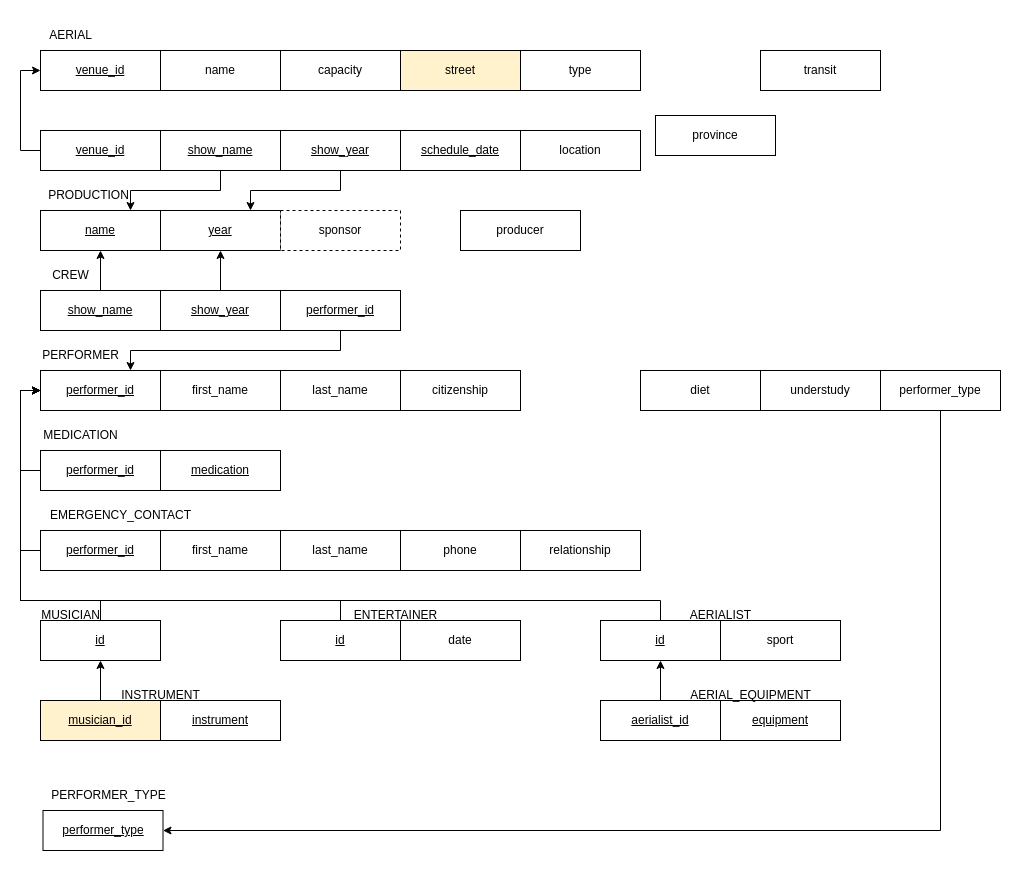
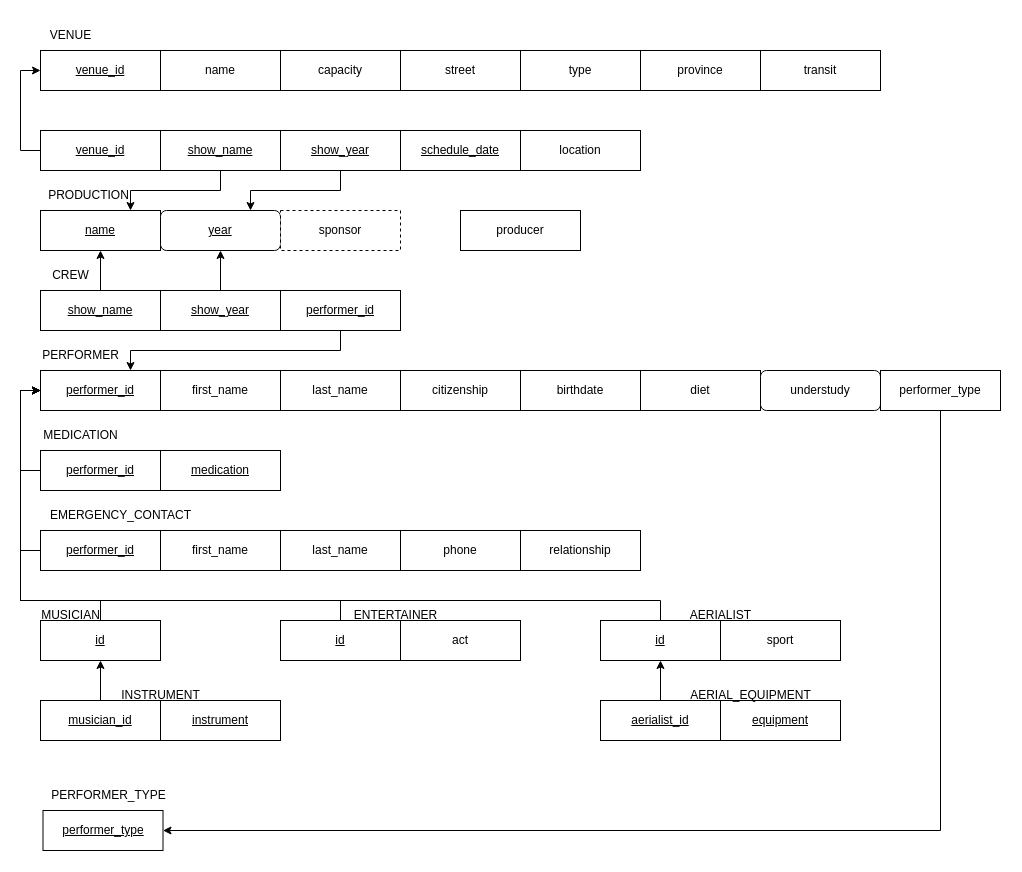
- <mxCell id="53" value="AERIAL" style="text;html=1;align=center;verticalAlign=middle;resizable=0;points=[];autosize=1;strokeColor=none;fillColor=none;fontStyle=0" parent="1" vertex="1"><mxGeometry x="40" y="20" width="60" height="30" as="geometry" /></mxCell>
+ <mxCell id="53" value="VENUE" style="text;html=1;align=center;verticalAlign=middle;resizable=0;points=[];autosize=1;strokeColor=none;fillColor=none;fontStyle=0" parent="1" vertex="1"><mxGeometry x="40" y="20" width="60" height="30" as="geometry" /></mxCell>
- <mxCell id="14" value="street" style="rounded=0;whiteSpace=wrap;html=1;fillColor=#fff2cc;" parent="1" vertex="1"><mxGeometry x="400" y="50" width="120" height="40" as="geometry" /></mxCell>
+ <mxCell id="14" value="street" style="rounded=0;whiteSpace=wrap;html=1;" parent="1" vertex="1"><mxGeometry x="400" y="50" width="120" height="40" as="geometry" /></mxCell>
- <mxCell id="16" value="province" style="rounded=0;whiteSpace=wrap;html=1;" parent="1" vertex="1"><mxGeometry x="655" y="115" width="120" height="40" as="geometry" /></mxCell>
+ <mxCell id="16" value="province" style="rounded=0;whiteSpace=wrap;html=1;" parent="1" vertex="1"><mxGeometry x="640" y="50" width="120" height="40" as="geometry" /></mxCell>
- <mxCell id="19" value="&lt;u&gt;year&lt;/u&gt;" style="rounded=0;whiteSpace=wrap;html=1;" parent="1" vertex="1"><mxGeometry x="160" y="210" width="120" height="40" as="geometry" /></mxCell>
+ <mxCell id="19" value="&lt;u&gt;year&lt;/u&gt;" style="whiteSpace=wrap;html=1;rounded=1;" parent="1" vertex="1"><mxGeometry x="160" y="210" width="120" height="40" as="geometry" /></mxCell>
+ <mxCell id="6" value="birthdate" style="rounded=0;whiteSpace=wrap;html=1;" parent="1" vertex="1"><mxGeometry x="520" y="370" width="120" height="40" as="geometry" /></mxCell>
- <mxCell id="8" value="understudy" style="rounded=0;whiteSpace=wrap;html=1;" parent="1" vertex="1"><mxGeometry x="760" y="370" width="120" height="40" as="geometry" /></mxCell>
+ <mxCell id="8" value="understudy" style="whiteSpace=wrap;html=1;rounded=1;" parent="1" vertex="1"><mxGeometry x="760" y="370" width="120" height="40" as="geometry" /></mxCell>
- <mxCell id="43" value="date" style="rounded=0;whiteSpace=wrap;html=1;" parent="1" vertex="1"><mxGeometry x="400" y="620" width="120" height="40" as="geometry" /></mxCell>
+ <mxCell id="43" value="act" style="rounded=0;whiteSpace=wrap;html=1;" parent="1" vertex="1"><mxGeometry x="400" y="620" width="120" height="40" as="geometry" /></mxCell>
- <mxCell id="48" value="&lt;u&gt;musician_id&lt;/u&gt;" style="rounded=0;whiteSpace=wrap;html=1;fillColor=#fff2cc;" parent="1" vertex="1"><mxGeometry x="40" y="700" width="120" height="40" as="geometry" /></mxCell>
+ <mxCell id="48" value="&lt;u&gt;musician_id&lt;/u&gt;" style="rounded=0;whiteSpace=wrap;html=1;" parent="1" vertex="1"><mxGeometry x="40" y="700" width="120" height="40" as="geometry" /></mxCell>
